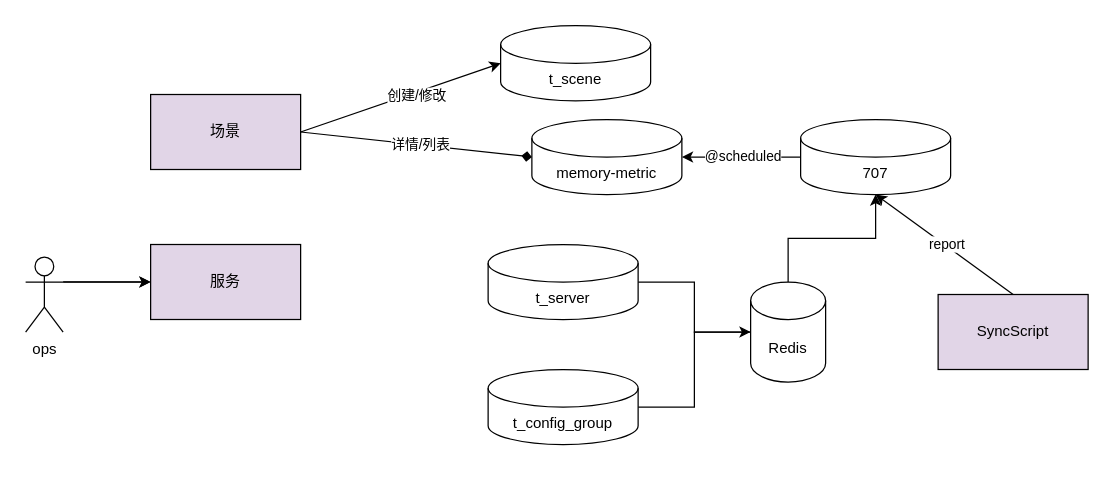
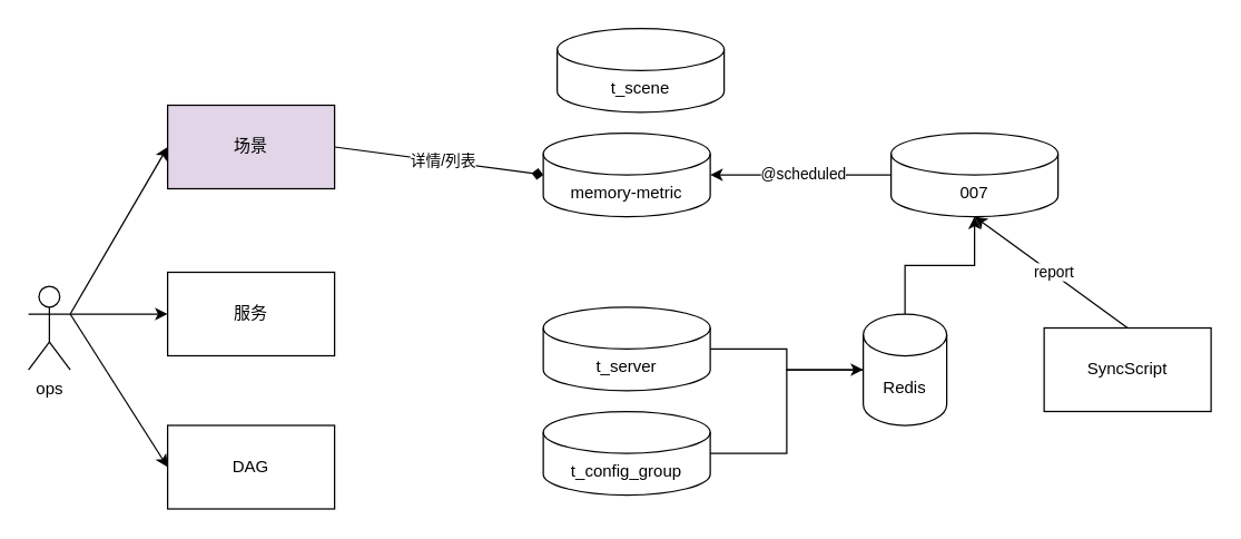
- <mxCell id="11" value="" style="endArrow=classic;html=1;rounded=0;exitX=1;exitY=0.5;exitDx=0;exitDy=0;entryX=0;entryY=0.5;entryDx=0;entryDy=0;entryPerimeter=0;" edge="1" parent="1" source="3" target="6"><mxGeometry width="50" height="50" relative="1" as="geometry"><mxPoint x="280" y="215" as="sourcePoint" /><mxPoint x="330" y="165" as="targetPoint" /></mxGeometry></mxCell>
- <mxCell id="12" value="创建/修改" style="edgeLabel;html=1;align=center;verticalAlign=middle;resizable=0;points=[];" vertex="1" connectable="0" parent="11"><mxGeometry x="0.147" y="-2" relative="1" as="geometry"><mxPoint as="offset" /></mxGeometry></mxCell>
- <mxCell id="7" value="memory-metric" style="shape=cylinder3;whiteSpace=wrap;html=1;boundedLbl=1;backgroundOutline=1;size=15;" vertex="1" parent="1"><mxGeometry x="425" y="95" width="120" height="60" as="geometry" /></mxCell>
+ <mxCell id="7" value="memory-metric" style="shape=cylinder3;whiteSpace=wrap;html=1;boundedLbl=1;backgroundOutline=1;size=15;" vertex="1" parent="1"><mxGeometry x="390" y="95" width="120" height="60" as="geometry" /></mxCell>
- <mxCell id="8" value="707" style="shape=cylinder3;whiteSpace=wrap;html=1;boundedLbl=1;backgroundOutline=1;size=15;" vertex="1" parent="1"><mxGeometry x="640" y="95" width="120" height="60" as="geometry" /></mxCell>
+ <mxCell id="8" value="007" style="shape=cylinder3;whiteSpace=wrap;html=1;boundedLbl=1;backgroundOutline=1;size=15;" vertex="1" parent="1"><mxGeometry x="640" y="95" width="120" height="60" as="geometry" /></mxCell>
- <mxCell id="15" value="" style="endArrow=classic;html=1;rounded=0;exitX=1;exitY=0.333;exitDx=0;exitDy=0;exitPerimeter=0;" edge="1" parent="1" source="2" target="4"><mxGeometry width="50" height="50" relative="1" as="geometry"><mxPoint x="40" y="385" as="sourcePoint" /><mxPoint x="90" y="335" as="targetPoint" /></mxGeometry></mxCell>
+ <mxCell id="15" value="" style="endArrow=classic;html=1;rounded=0;exitX=1;exitY=0.333;exitDx=0;exitDy=0;exitPerimeter=0;entryX=0;entryY=0.5;entryDx=0;entryDy=0;" edge="1" parent="1" source="2" target="3"><mxGeometry width="50" height="50" relative="1" as="geometry"><mxPoint x="40" y="385" as="sourcePoint" /><mxPoint x="90" y="335" as="targetPoint" /></mxGeometry></mxCell>
- <mxCell id="4" value="服务" style="rounded=0;whiteSpace=wrap;html=1;fillColor=#e1d5e7;" vertex="1" parent="1"><mxGeometry x="120" y="195" width="120" height="60" as="geometry" /></mxCell>
+ <mxCell id="4" value="服务" style="rounded=0;whiteSpace=wrap;html=1;" vertex="1" parent="1"><mxGeometry x="120" y="195" width="120" height="60" as="geometry" /></mxCell>
- <mxCell id="19" value="t_server" style="shape=cylinder3;whiteSpace=wrap;html=1;boundedLbl=1;backgroundOutline=1;size=15;" vertex="1" parent="1"><mxGeometry x="390" y="195" width="120" height="60" as="geometry" /></mxCell>
+ <mxCell id="19" value="t_server" style="shape=cylinder3;whiteSpace=wrap;html=1;boundedLbl=1;backgroundOutline=1;size=15;" vertex="1" parent="1"><mxGeometry x="390" y="220" width="120" height="60" as="geometry" /></mxCell>
- <mxCell id="26" value="Redis" style="shape=cylinder3;whiteSpace=wrap;html=1;boundedLbl=1;backgroundOutline=1;size=15;" vertex="1" parent="1"><mxGeometry x="600" y="225" width="60" height="80" as="geometry" /></mxCell>
+ <mxCell id="26" value="Redis" style="shape=cylinder3;whiteSpace=wrap;html=1;boundedLbl=1;backgroundOutline=1;size=15;" vertex="1" parent="1"><mxGeometry x="620" y="225" width="60" height="80" as="geometry" /></mxCell>
- <mxCell id="22" value="SyncScript" style="rounded=0;whiteSpace=wrap;html=1;fillColor=#e1d5e7;" vertex="1" parent="1"><mxGeometry x="750" y="235" width="120" height="60" as="geometry" /></mxCell>
+ <mxCell id="22" value="SyncScript" style="rounded=0;whiteSpace=wrap;html=1;" vertex="1" parent="1"><mxGeometry x="750" y="235" width="120" height="60" as="geometry" /></mxCell>
+ <mxCell id="17" value="" style="endArrow=classic;html=1;rounded=0;entryX=0;entryY=0.5;entryDx=0;entryDy=0;exitX=1;exitY=0.333;exitDx=0;exitDy=0;exitPerimeter=0;" edge="1" parent="1" source="2" target="5"><mxGeometry width="50" height="50" relative="1" as="geometry"><mxPoint x="60" y="235" as="sourcePoint" /><mxPoint x="130" y="235" as="targetPoint" /></mxGeometry></mxCell>
+ <mxCell id="5" value="DAG" style="rounded=0;whiteSpace=wrap;html=1;" vertex="1" parent="1"><mxGeometry x="120" y="305" width="120" height="60" as="geometry" /></mxCell>
